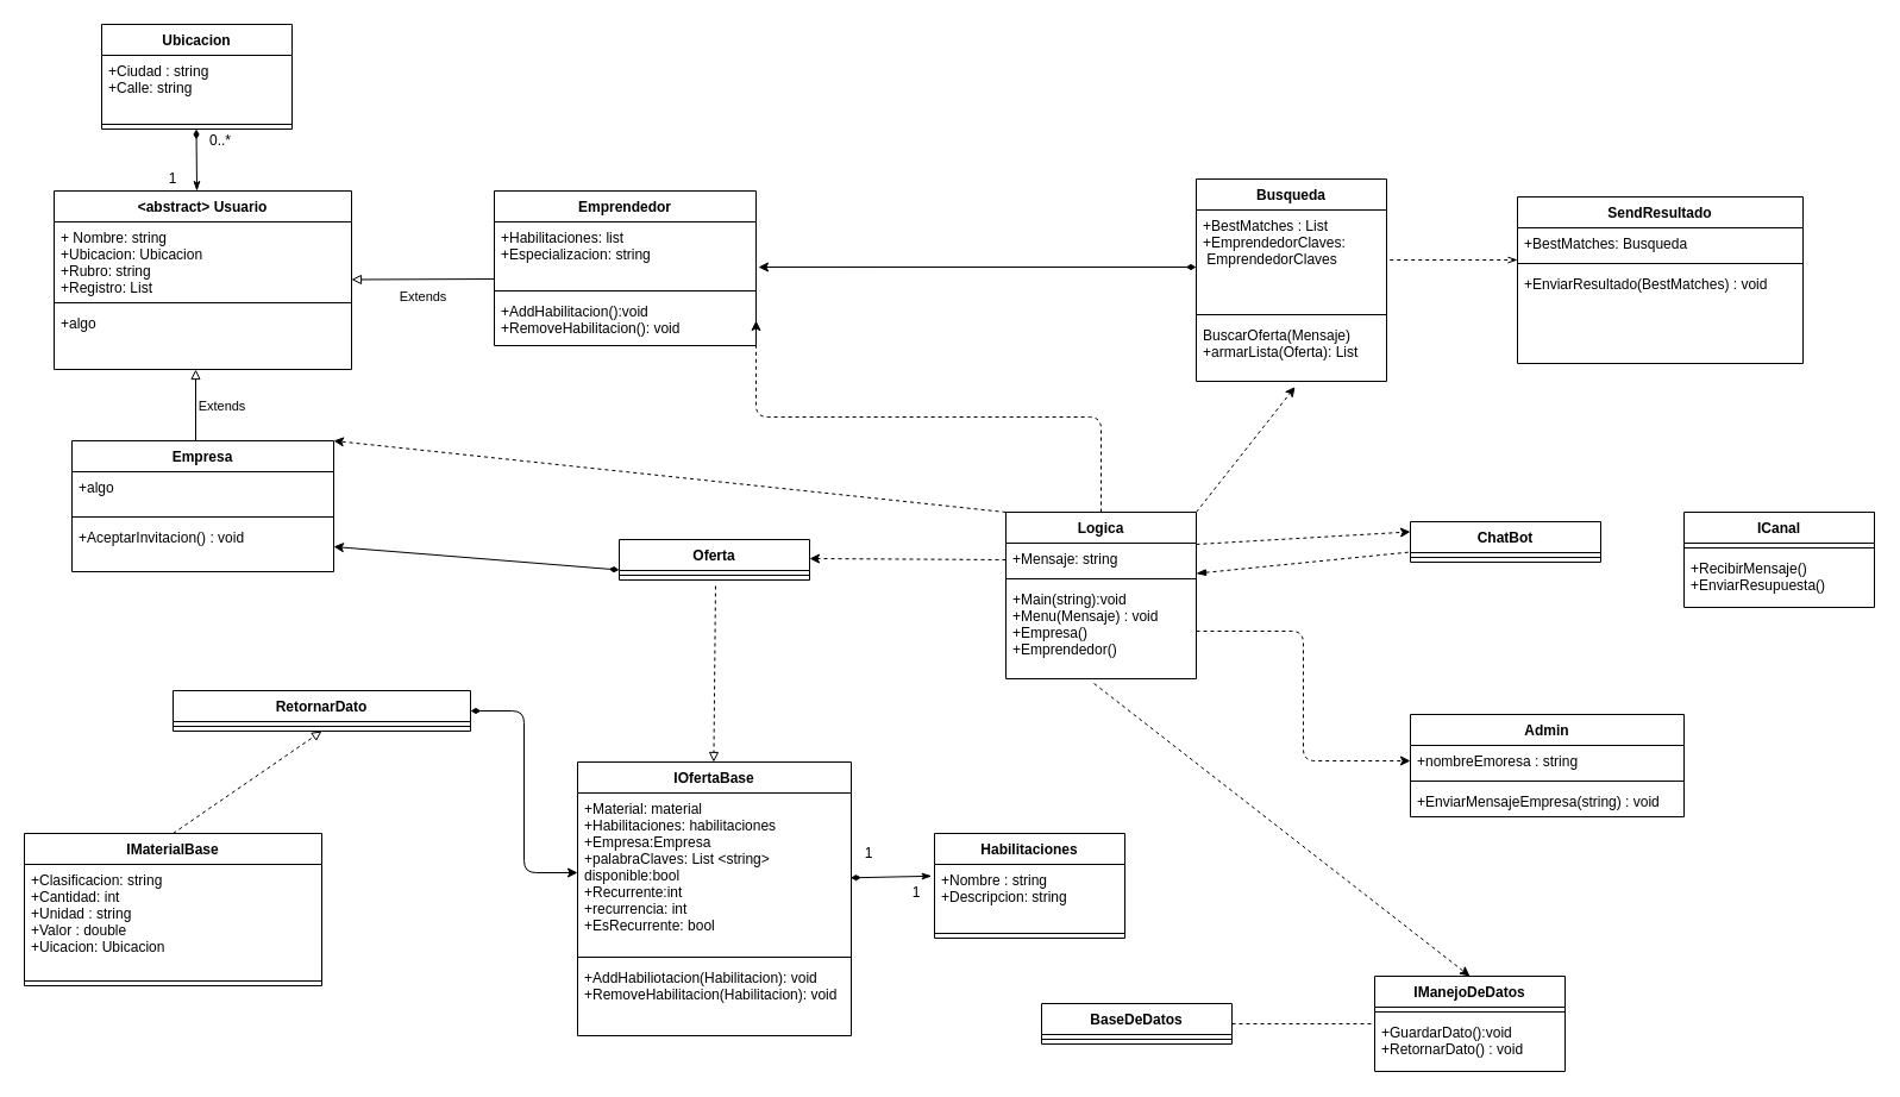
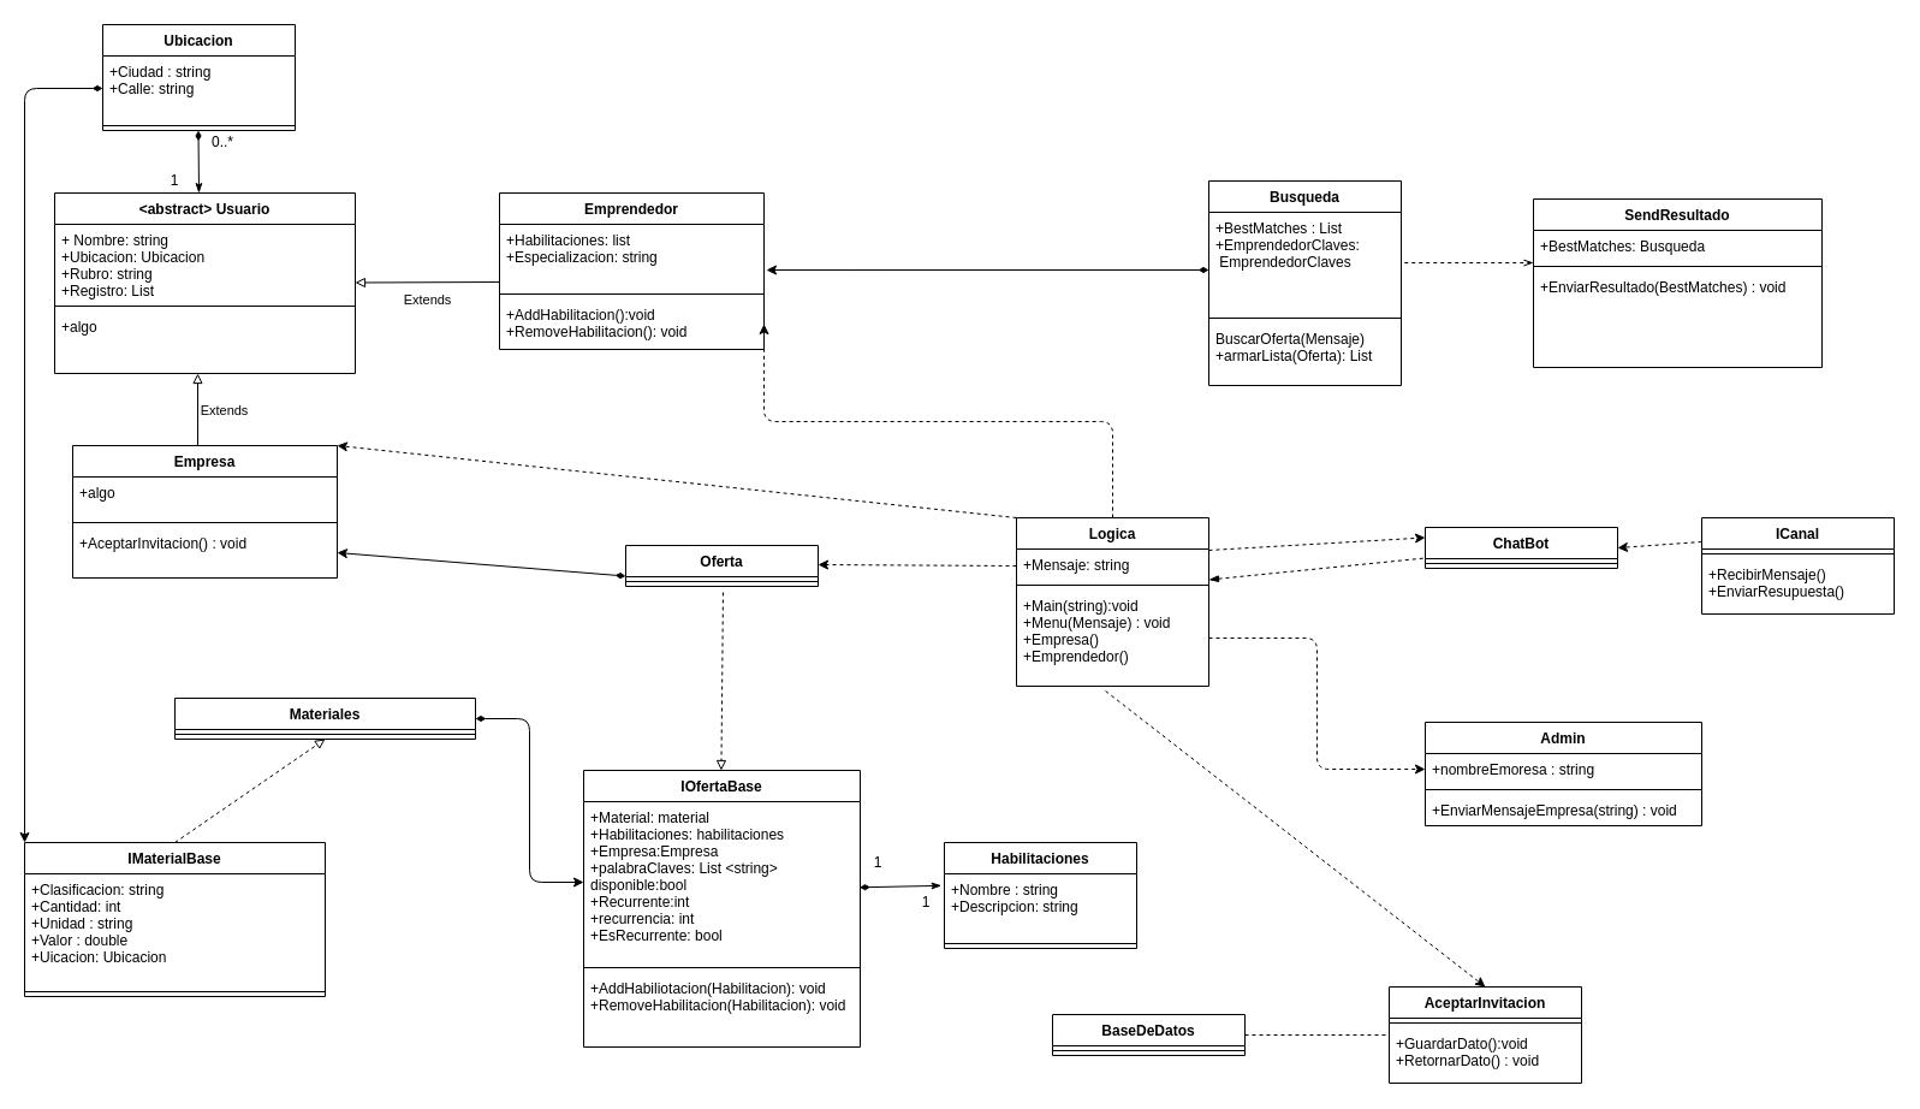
+ <mxCell id="83" value="" style="endArrow=classic;html=1;exitX=0;exitY=0.5;exitDx=0;exitDy=0;edgeStyle=orthogonalEdgeStyle;elbow=vertical;startArrow=diamondThin;startFill=1;entryX=0;entryY=0;entryDx=0;entryDy=0;" edge="1" parent="1" source="15" target="26"><mxGeometry width="50" height="50" relative="1" as="geometry"><mxPoint x="325" y="100" as="sourcePoint" /><mxPoint x="45" y="710" as="targetPoint" /></mxGeometry></mxCell>
- <mxCell id="78" value="" style="endArrow=classic;html=1;dashed=1;exitX=1;exitY=0;exitDx=0;exitDy=0;entryX=0.519;entryY=1.09;entryDx=0;entryDy=0;entryPerimeter=0;" parent="1" source="63" target="59" edge="1"><mxGeometry width="50" height="50" relative="1" as="geometry"><mxPoint x="845" y="470" as="sourcePoint" /><mxPoint x="1285" y="300" as="targetPoint" /></mxGeometry></mxCell>
+ <mxCell id="82" value="" style="endArrow=classic;html=1;dashed=1;entryX=1;entryY=0.5;entryDx=0;entryDy=0;exitX=0;exitY=0.25;exitDx=0;exitDy=0;" parent="1" source="79" target="33" edge="1"><mxGeometry width="50" height="50" relative="1" as="geometry"><mxPoint x="1345" y="520" as="sourcePoint" /><mxPoint x="1395" y="470" as="targetPoint" /></mxGeometry></mxCell>
- <mxCell id="24" value="RetornarDato" style="swimlane;fontStyle=1;align=center;verticalAlign=top;childLayout=stackLayout;horizontal=1;startSize=26;horizontalStack=0;resizeParent=1;resizeParentMax=0;resizeLast=0;collapsible=1;marginBottom=0;" parent="1" vertex="1"><mxGeometry x="145" y="580" width="250" height="34" as="geometry" /></mxCell>
+ <mxCell id="24" value="Materiales" style="swimlane;fontStyle=1;align=center;verticalAlign=top;childLayout=stackLayout;horizontal=1;startSize=26;horizontalStack=0;resizeParent=1;resizeParentMax=0;resizeLast=0;collapsible=1;marginBottom=0;" parent="1" vertex="1"><mxGeometry x="145" y="580" width="250" height="34" as="geometry" /></mxCell>
- <mxCell id="41" value="IManejoDeDatos" style="swimlane;fontStyle=1;align=center;verticalAlign=top;childLayout=stackLayout;horizontal=1;startSize=26;horizontalStack=0;resizeParent=1;resizeParentMax=0;resizeLast=0;collapsible=1;marginBottom=0;" parent="1" vertex="1"><mxGeometry x="1155" y="820" width="160" height="80" as="geometry" /></mxCell>
+ <mxCell id="41" value="AceptarInvitacion" style="swimlane;fontStyle=1;align=center;verticalAlign=top;childLayout=stackLayout;horizontal=1;startSize=26;horizontalStack=0;resizeParent=1;resizeParentMax=0;resizeLast=0;collapsible=1;marginBottom=0;" parent="1" vertex="1"><mxGeometry x="1155" y="820" width="160" height="80" as="geometry" /></mxCell>
